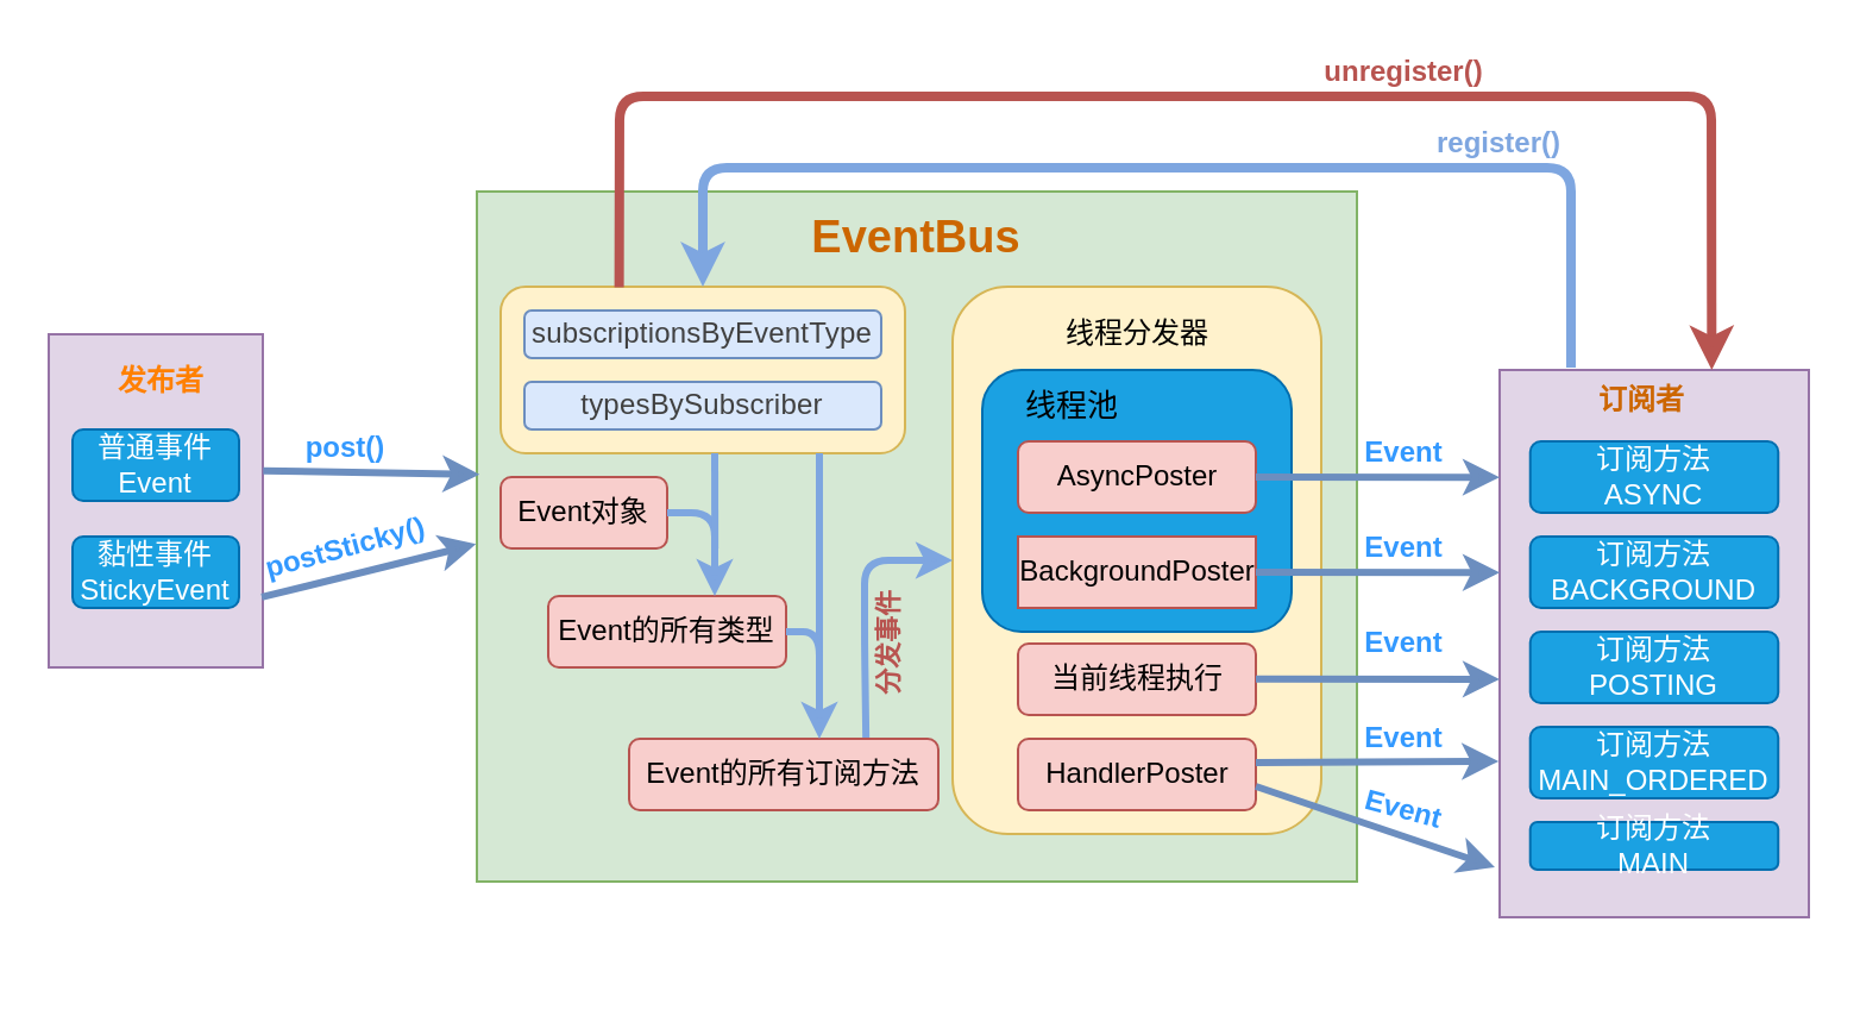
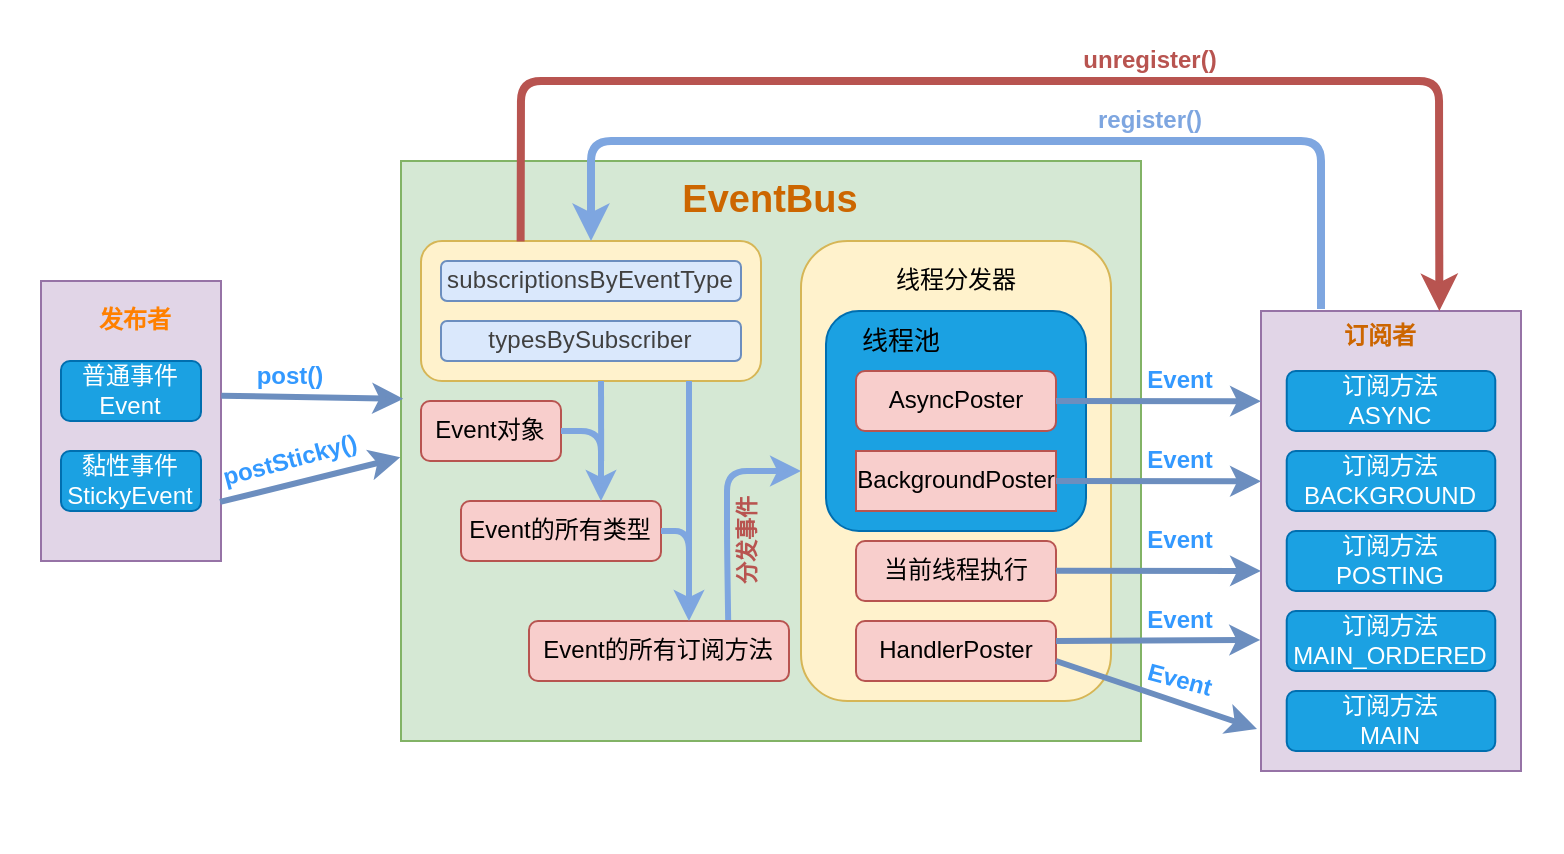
- <mxCell id="49" value="&lt;b&gt;unregister()&lt;/b&gt;" style="text;html=1;strokeColor=none;fillColor=none;align=center;verticalAlign=middle;whiteSpace=wrap;rounded=0;fontColor=#B85450;" vertex="1" parent="1"><mxGeometry x="555" y="20" width="70" height="20" as="geometry" /></mxCell>
+ <mxCell id="49" value="&lt;b&gt;unregister()&lt;/b&gt;" style="text;html=1;strokeColor=none;fillColor=none;align=center;verticalAlign=middle;whiteSpace=wrap;rounded=0;fontColor=#B85450;" vertex="1" parent="1"><mxGeometry x="540" y="20" width="70" height="20" as="geometry" /></mxCell>
- <mxCell id="50" value="&lt;b&gt;register()&lt;/b&gt;" style="text;html=1;strokeColor=none;fillColor=none;align=center;verticalAlign=middle;whiteSpace=wrap;rounded=0;fontColor=#7EA6E0;" vertex="1" parent="1"><mxGeometry x="595" y="50" width="70" height="20" as="geometry" /></mxCell>
+ <mxCell id="50" value="&lt;b&gt;register()&lt;/b&gt;" style="text;html=1;strokeColor=none;fillColor=none;align=center;verticalAlign=middle;whiteSpace=wrap;rounded=0;fontColor=#7EA6E0;" vertex="1" parent="1"><mxGeometry x="540" y="50" width="70" height="20" as="geometry" /></mxCell>
- <mxCell id="8" value="订阅方法&lt;br&gt;MAIN" style="whiteSpace=wrap;html=1;fillColor=#1ba1e2;strokeColor=#006EAF;fontColor=#ffffff;rounded=1;" parent="3" vertex="1"><mxGeometry x="12.859" y="190" width="104.271" height="20" as="geometry" /></mxCell>
+ <mxCell id="8" value="订阅方法&lt;br&gt;MAIN" style="whiteSpace=wrap;html=1;fillColor=#1ba1e2;strokeColor=#006EAF;fontColor=#ffffff;rounded=1;" parent="3" vertex="1"><mxGeometry x="12.859" y="190" width="104.271" height="30" as="geometry" /></mxCell>
